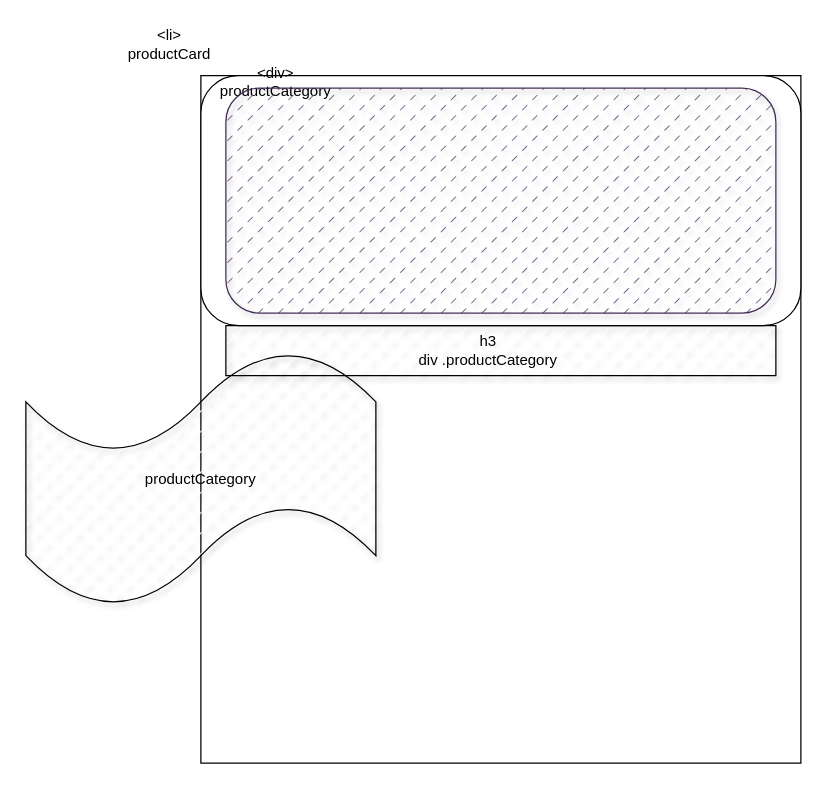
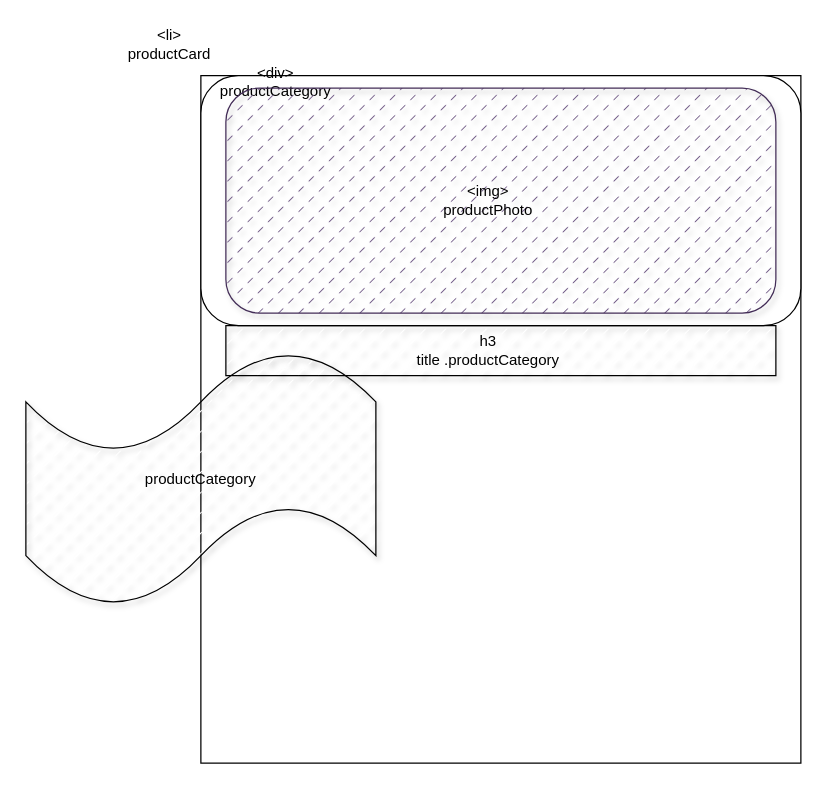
+ <mxCell id="7" value="&amp;lt;img&amp;gt;&lt;br&gt;productPhoto" style="text;html=1;strokeColor=none;fillColor=none;align=center;verticalAlign=middle;whiteSpace=wrap;rounded=0;glass=0;fillStyle=cross-hatch;" vertex="1" parent="1"><mxGeometry x="360" y="145" width="60" height="30" as="geometry" /></mxCell>
- <mxCell id="9" value="h3 &lt;br&gt;div .productCategory" style="text;html=1;strokeColor=none;fillColor=none;align=center;verticalAlign=middle;whiteSpace=wrap;rounded=0;shadow=1;glass=0;sketch=0;fillStyle=dashed;" vertex="1" parent="1"><mxGeometry x="280" y="265" width="220" height="30" as="geometry" /></mxCell>
+ <mxCell id="9" value="h3 &lt;br&gt;title .productCategory" style="text;html=1;strokeColor=none;fillColor=none;align=center;verticalAlign=middle;whiteSpace=wrap;rounded=0;shadow=1;glass=0;sketch=0;fillStyle=dashed;" vertex="1" parent="1"><mxGeometry x="280" y="265" width="220" height="30" as="geometry" /></mxCell>
